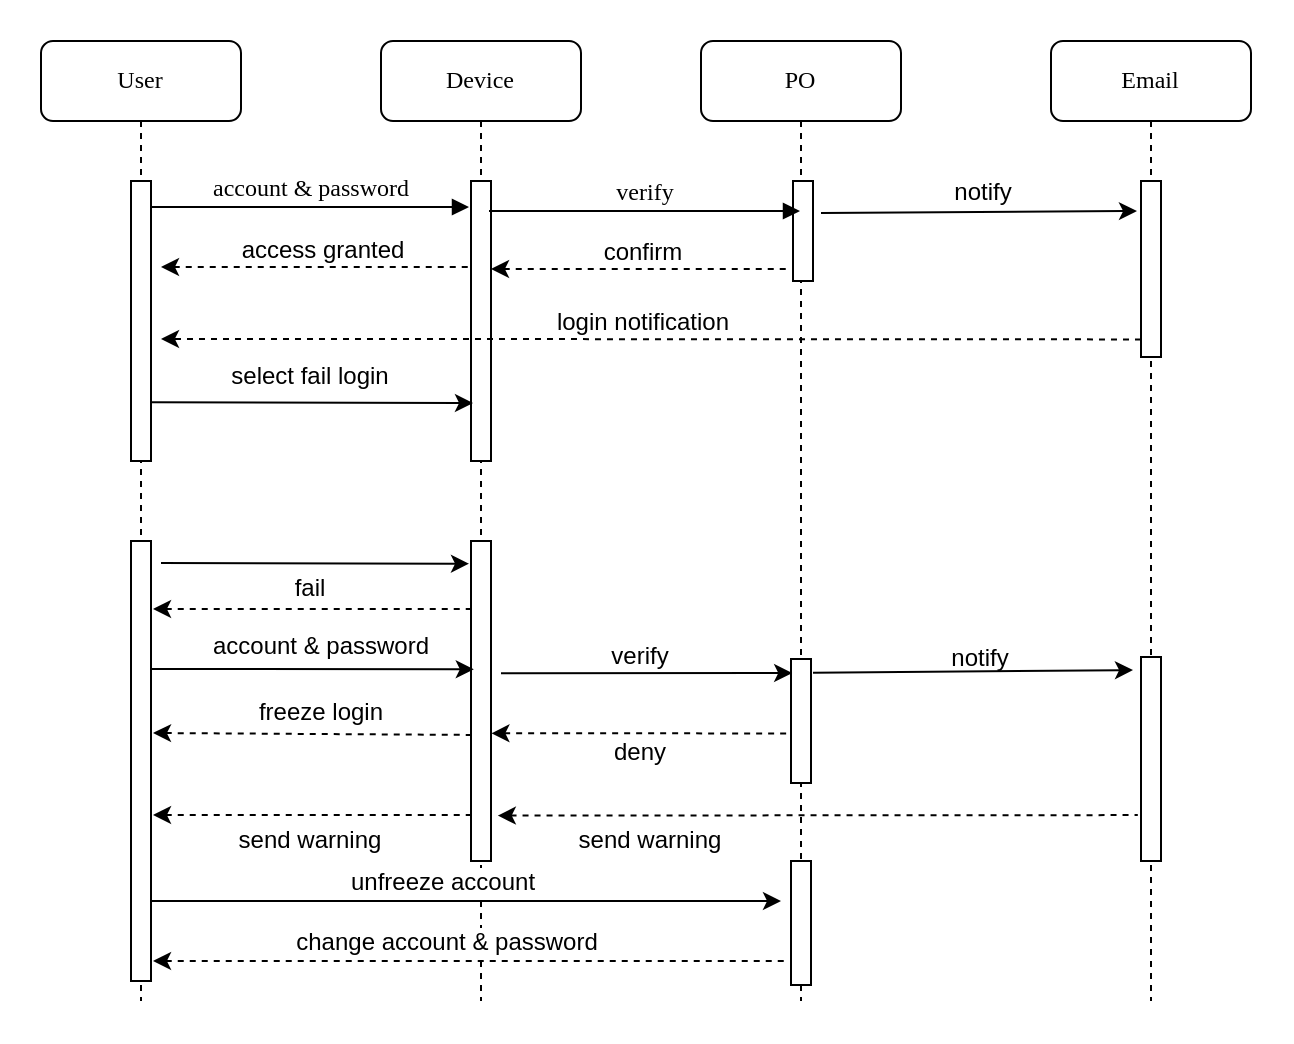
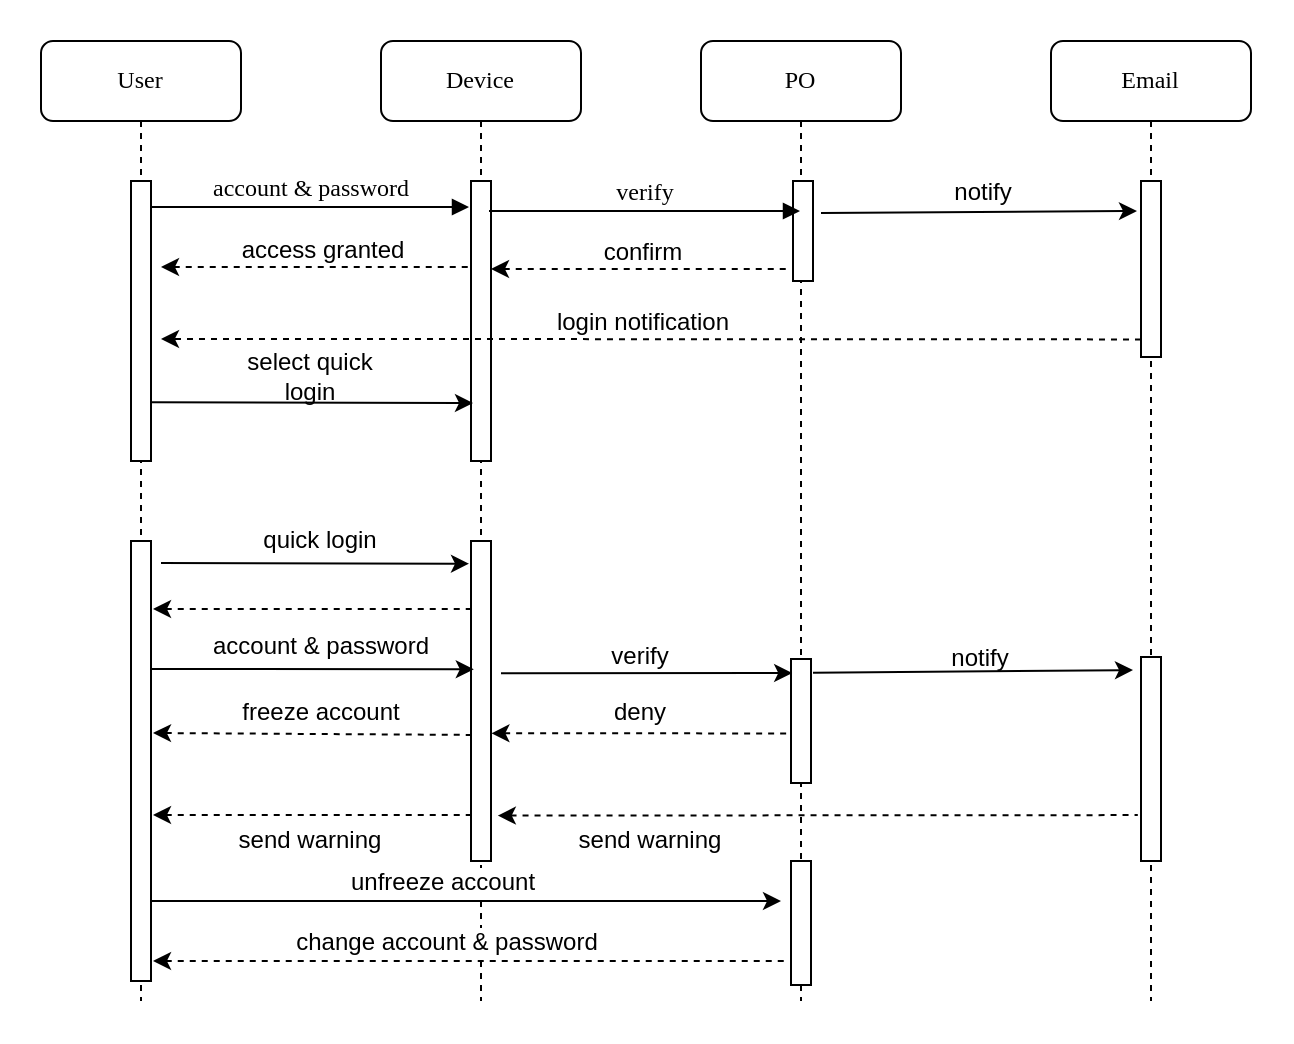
- <mxCell id="26" value="select fail login" style="text;html=1;strokeColor=none;fillColor=none;align=center;verticalAlign=middle;whiteSpace=wrap;rounded=0;" parent="1" vertex="1"><mxGeometry x="110" y="178" width="90" height="20" as="geometry" /></mxCell>
+ <mxCell id="26" value="select quick login" style="text;html=1;strokeColor=none;fillColor=none;align=center;verticalAlign=middle;whiteSpace=wrap;rounded=0;" parent="1" vertex="1"><mxGeometry x="110" y="178" width="90" height="20" as="geometry" /></mxCell>
+ <mxCell id="28" value="quick login" style="text;html=1;strokeColor=none;fillColor=none;align=center;verticalAlign=middle;whiteSpace=wrap;rounded=0;" parent="1" vertex="1"><mxGeometry x="130" y="260" width="60" height="20" as="geometry" /></mxCell>
- <mxCell id="30" value="fail" style="text;html=1;strokeColor=none;fillColor=none;align=center;verticalAlign=middle;whiteSpace=wrap;rounded=0;" parent="1" vertex="1"><mxGeometry x="135" y="284" width="40" height="20" as="geometry" /></mxCell>
- <mxCell id="40" value="freeze login" style="text;html=1;strokeColor=none;fillColor=none;align=center;verticalAlign=middle;whiteSpace=wrap;rounded=0;" parent="1" vertex="1"><mxGeometry x="117.5" y="346" width="85" height="20" as="geometry" /></mxCell>
+ <mxCell id="40" value="freeze account" style="text;html=1;strokeColor=none;fillColor=none;align=center;verticalAlign=middle;whiteSpace=wrap;rounded=0;" parent="1" vertex="1"><mxGeometry x="117.5" y="346" width="85" height="20" as="geometry" /></mxCell>
- <mxCell id="38" value="deny" style="text;html=1;strokeColor=none;fillColor=none;align=center;verticalAlign=middle;whiteSpace=wrap;rounded=0;" parent="1" vertex="1"><mxGeometry x="300" y="366" width="40" height="20" as="geometry" /></mxCell>
+ <mxCell id="38" value="deny" style="text;html=1;strokeColor=none;fillColor=none;align=center;verticalAlign=middle;whiteSpace=wrap;rounded=0;" parent="1" vertex="1"><mxGeometry x="300" y="346" width="40" height="20" as="geometry" /></mxCell>
